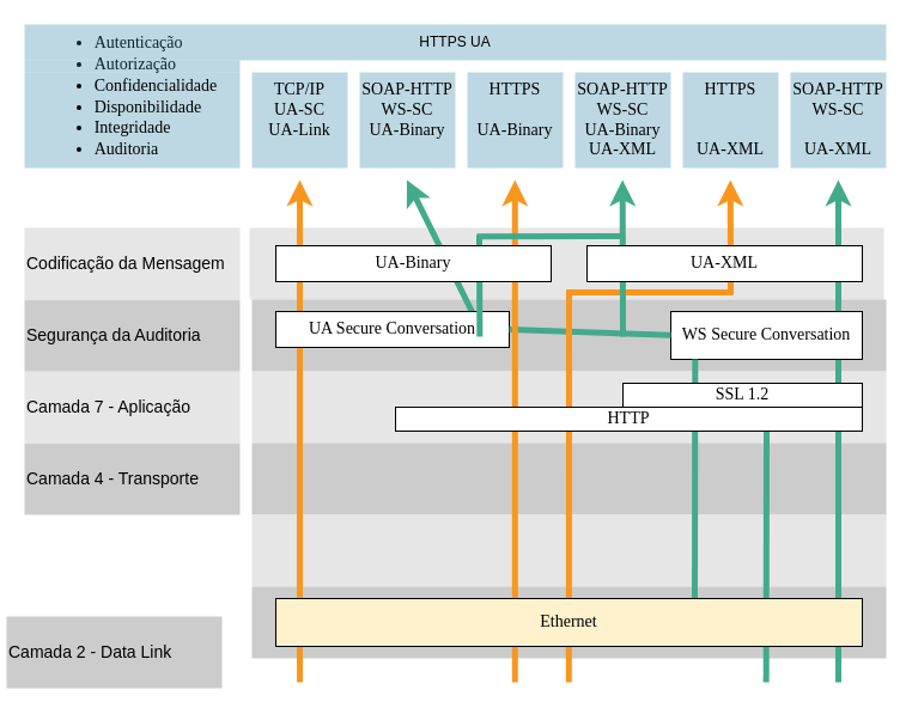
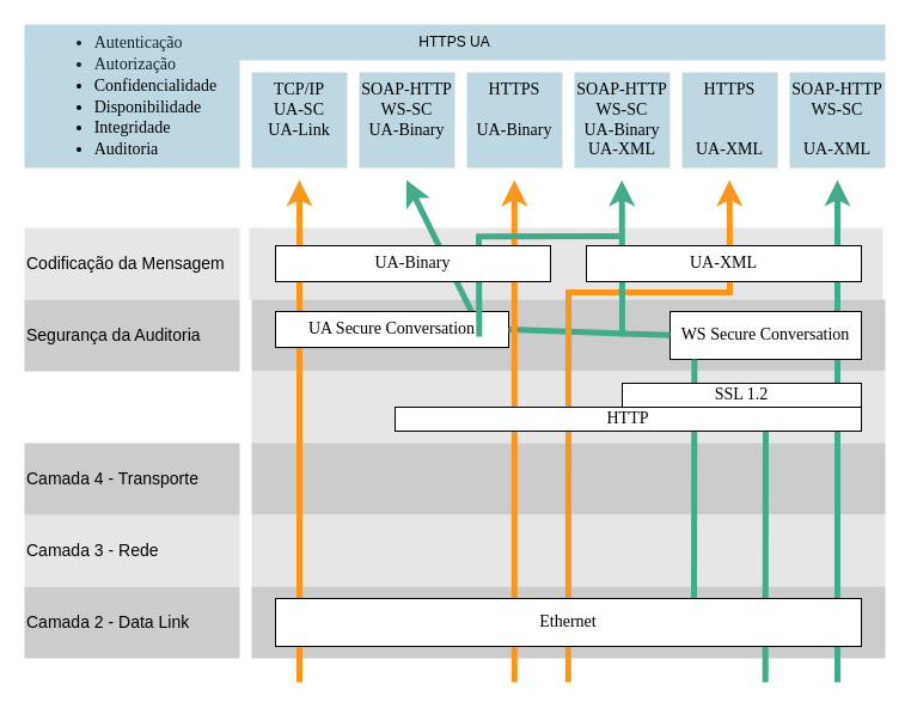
- <mxCell id="12" value="&lt;font style=&quot;font-size: 14px;&quot;&gt;Camada 7 - Aplicação&lt;/font&gt;" style="rounded=0;whiteSpace=wrap;html=1;align=left;fillStyle=solid;fillColor=#E6E6E6;strokeColor=none;" vertex="1" parent="1"><mxGeometry x="20" y="310" width="180" height="60" as="geometry" /></mxCell>
+ <mxCell id="10" value="&lt;font style=&quot;font-size: 14px;&quot;&gt;Camada 3 - Rede&lt;/font&gt;" style="rounded=0;whiteSpace=wrap;html=1;align=left;fillStyle=solid;fillColor=#E6E6E6;strokeColor=none;" vertex="1" parent="1"><mxGeometry x="20" y="430" width="180" height="60" as="geometry" /></mxCell>
- <mxCell id="39" value="&lt;font style=&quot;font-size: 14px;&quot; face=&quot;Garamond&quot;&gt;Ethernet&lt;/font&gt;" style="rounded=0;whiteSpace=wrap;html=1;fillColor=#fff2cc;" vertex="1" parent="1"><mxGeometry x="230" y="500" width="490" height="40" as="geometry" /></mxCell>
+ <mxCell id="39" value="&lt;font style=&quot;font-size: 14px;&quot; face=&quot;Garamond&quot;&gt;Ethernet&lt;/font&gt;" style="rounded=0;whiteSpace=wrap;html=1;" vertex="1" parent="1"><mxGeometry x="230" y="500" width="490" height="40" as="geometry" /></mxCell>
- <mxCell id="7" value="&lt;font style=&quot;font-size: 14px;&quot;&gt;Camada 2 - Data Link&lt;/font&gt;" style="rounded=0;whiteSpace=wrap;html=1;align=left;fillStyle=solid;fillColor=#CCCCCC;strokeColor=none;" vertex="1" parent="1"><mxGeometry x="5" y="515" width="180" height="60" as="geometry" /></mxCell>
+ <mxCell id="7" value="&lt;font style=&quot;font-size: 14px;&quot;&gt;Camada 2 - Data Link&lt;/font&gt;" style="rounded=0;whiteSpace=wrap;html=1;align=left;fillStyle=solid;fillColor=#CCCCCC;strokeColor=none;" vertex="1" parent="1"><mxGeometry x="20" y="490" width="180" height="60" as="geometry" /></mxCell>
